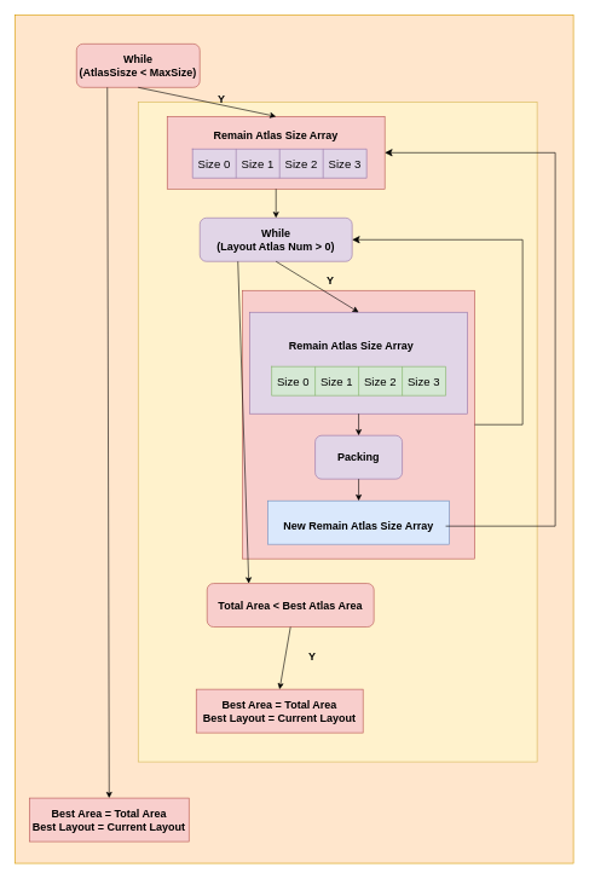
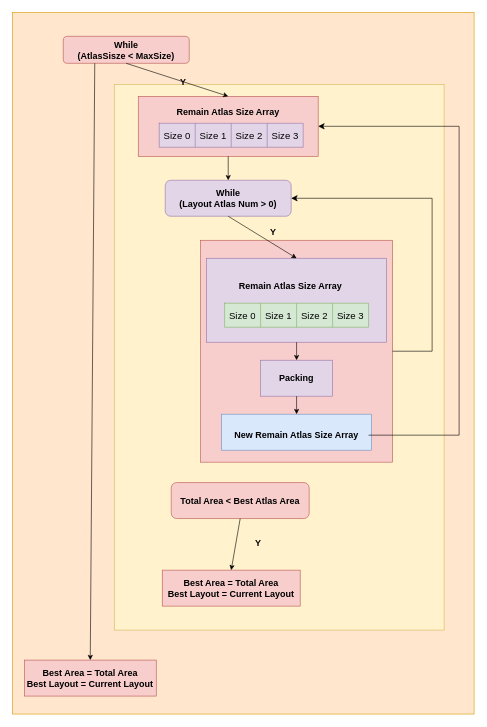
- <mxCell id="7" value="While&lt;div style=&quot;font-size: 15px;&quot;&gt;(AtlasSisze &amp;lt; MaxSize)&lt;/div&gt;" style="rounded=1;whiteSpace=wrap;html=1;fontSize=15;fontStyle=1;fillColor=#f8cecc;strokeColor=#b85450;" vertex="1" parent="1"><mxGeometry x="105" y="60" width="170" height="60" as="geometry" /></mxCell>
+ <mxCell id="7" value="While&lt;div style=&quot;font-size: 15px;&quot;&gt;(AtlasSisze &amp;lt; MaxSize)&lt;/div&gt;" style="rounded=1;whiteSpace=wrap;html=1;fontSize=15;fontStyle=1;fillColor=#f8cecc;strokeColor=#b85450;" vertex="1" parent="1"><mxGeometry x="105" y="60" width="210" height="45" as="geometry" /></mxCell>
- <mxCell id="33" value="" style="endArrow=classic;html=1;rounded=0;exitX=0.25;exitY=1;exitDx=0;exitDy=0;entryX=0.25;entryY=0;entryDx=0;entryDy=0;" edge="1" parent="1" source="15" target="32"><mxGeometry width="50" height="50" relative="1" as="geometry"><mxPoint x="470" y="580" as="sourcePoint" /><mxPoint x="520" y="530" as="targetPoint" /></mxGeometry></mxCell>
- <mxCell id="24" value="Packing" style="whiteSpace=wrap;html=1;fontSize=15;fontStyle=1;fillColor=#e1d5e7;strokeColor=#9673a6;rounded=1;" vertex="1" parent="1"><mxGeometry x="434" y="600" width="120" height="60" as="geometry" /></mxCell>
+ <mxCell id="24" value="Packing" style="rounded=0;whiteSpace=wrap;html=1;fontSize=15;fontStyle=1;fillColor=#e1d5e7;strokeColor=#9673a6;" vertex="1" parent="1"><mxGeometry x="434" y="600" width="120" height="60" as="geometry" /></mxCell>
